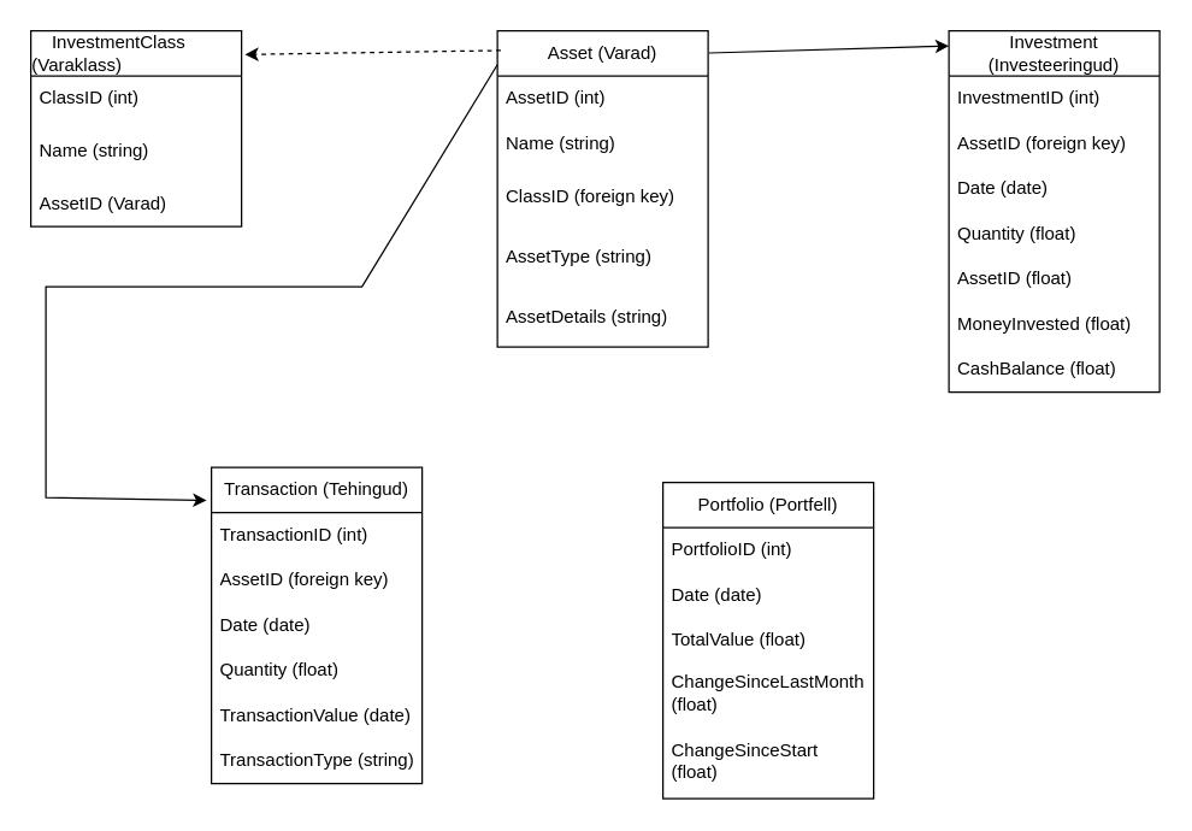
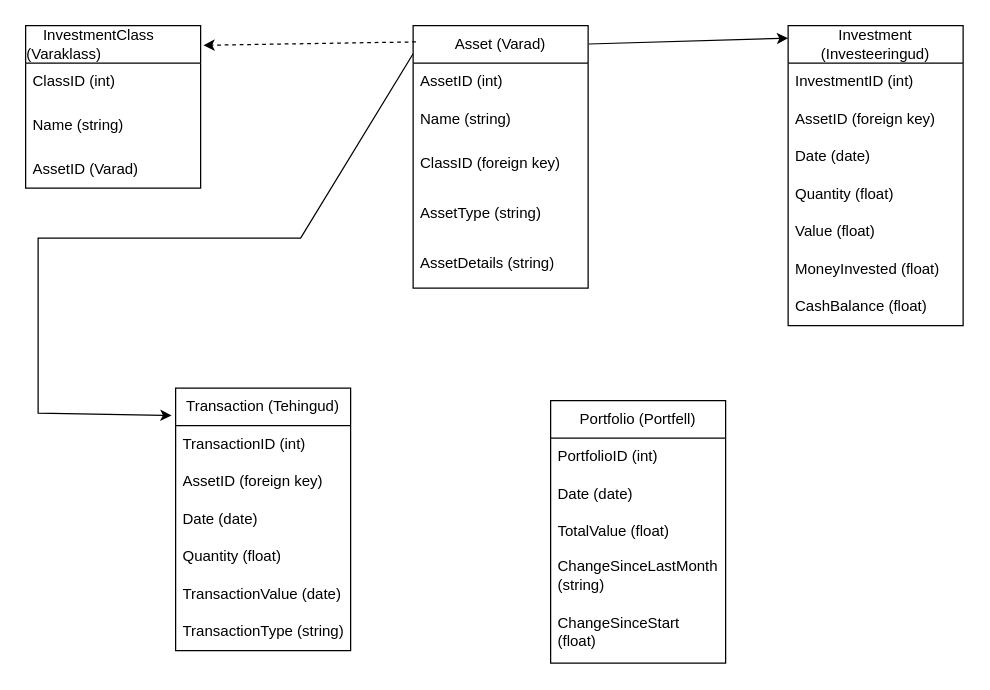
- <mxCell id="24" value="AssetID (float)" style="text;strokeColor=none;fillColor=none;align=left;verticalAlign=middle;spacingLeft=4;spacingRight=4;overflow=hidden;points=[[0,0.5],[1,0.5]];portConstraint=eastwest;rotatable=0;whiteSpace=wrap;html=1;" vertex="1" parent="19"><mxGeometry y="150" width="140" height="30" as="geometry" /></mxCell>
+ <mxCell id="24" value="Value (float)" style="text;strokeColor=none;fillColor=none;align=left;verticalAlign=middle;spacingLeft=4;spacingRight=4;overflow=hidden;points=[[0,0.5],[1,0.5]];portConstraint=eastwest;rotatable=0;whiteSpace=wrap;html=1;" vertex="1" parent="19"><mxGeometry y="150" width="140" height="30" as="geometry" /></mxCell>
- <mxCell id="31" value="ChangeSinceLastMonth (float)" style="text;strokeColor=none;fillColor=none;align=left;verticalAlign=middle;spacingLeft=4;spacingRight=4;overflow=hidden;points=[[0,0.5],[1,0.5]];portConstraint=eastwest;rotatable=0;whiteSpace=wrap;html=1;" vertex="1" parent="27"><mxGeometry y="120" width="140" height="40" as="geometry" /></mxCell>
+ <mxCell id="31" value="ChangeSinceLastMonth (string)" style="text;strokeColor=none;fillColor=none;align=left;verticalAlign=middle;spacingLeft=4;spacingRight=4;overflow=hidden;points=[[0,0.5],[1,0.5]];portConstraint=eastwest;rotatable=0;whiteSpace=wrap;html=1;" vertex="1" parent="27"><mxGeometry y="120" width="140" height="40" as="geometry" /></mxCell>
